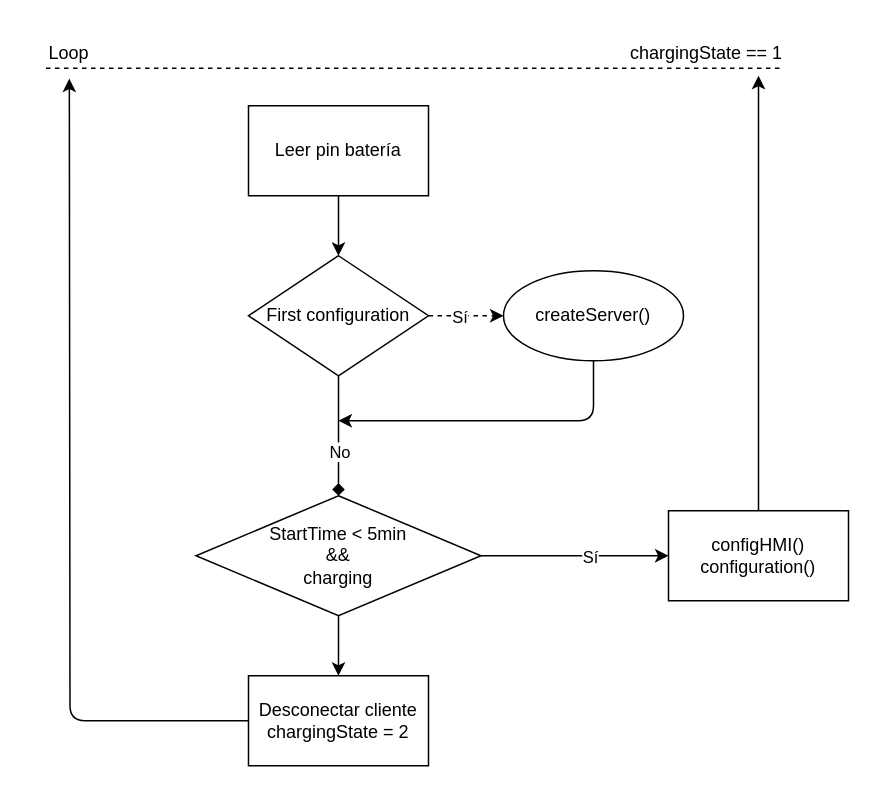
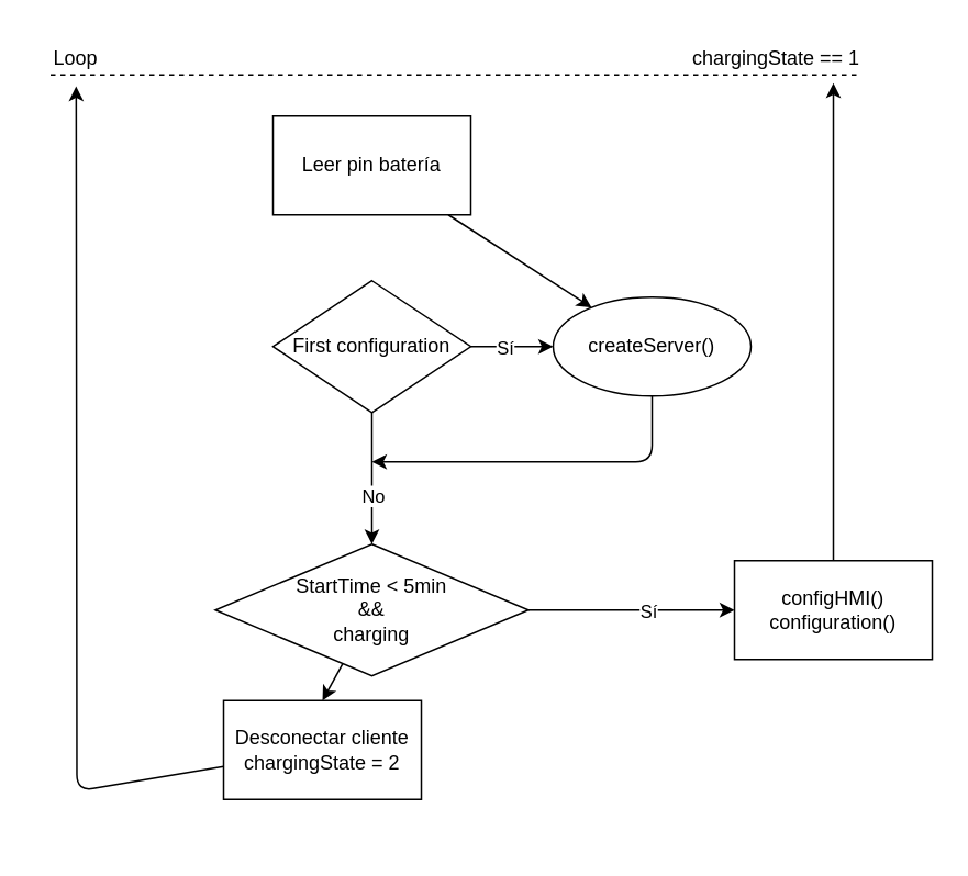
- <mxCell id="5" style="edgeStyle=none;html=1;entryX=0.5;entryY=0;entryDx=0;entryDy=0;" parent="1" source="6" target="11" edge="1"><mxGeometry relative="1" as="geometry" /></mxCell>
+ <mxCell id="5" style="edgeStyle=none;html=1;" parent="1" source="6" target="13" edge="1"><mxGeometry relative="1" as="geometry" /></mxCell>
- <mxCell id="7" style="edgeStyle=none;html=1;entryX=0;entryY=0.5;entryDx=0;entryDy=0;dashed=1;" parent="1" source="11" target="13" edge="1"><mxGeometry relative="1" as="geometry" /></mxCell>
+ <mxCell id="7" style="edgeStyle=none;html=1;entryX=0;entryY=0.5;entryDx=0;entryDy=0;" parent="1" source="11" target="13" edge="1"><mxGeometry relative="1" as="geometry" /></mxCell>
- <mxCell id="9" value="" style="edgeStyle=none;html=1;endArrow=diamond;" parent="1" source="11" target="17" edge="1"><mxGeometry relative="1" as="geometry" /></mxCell>
+ <mxCell id="9" value="" style="edgeStyle=none;html=1;" parent="1" source="11" target="17" edge="1"><mxGeometry relative="1" as="geometry" /></mxCell>
- <mxCell id="21" value="Desconectar cliente&lt;br&gt;chargingState = 2" style="whiteSpace=wrap;html=1;rounded=0;" parent="1" vertex="1"><mxGeometry x="165" y="450" width="120" height="60" as="geometry" /></mxCell>
+ <mxCell id="21" value="Desconectar cliente&lt;br&gt;chargingState = 2" style="whiteSpace=wrap;html=1;rounded=0;" parent="1" vertex="1"><mxGeometry x="135" y="425" width="120" height="60" as="geometry" /></mxCell>
